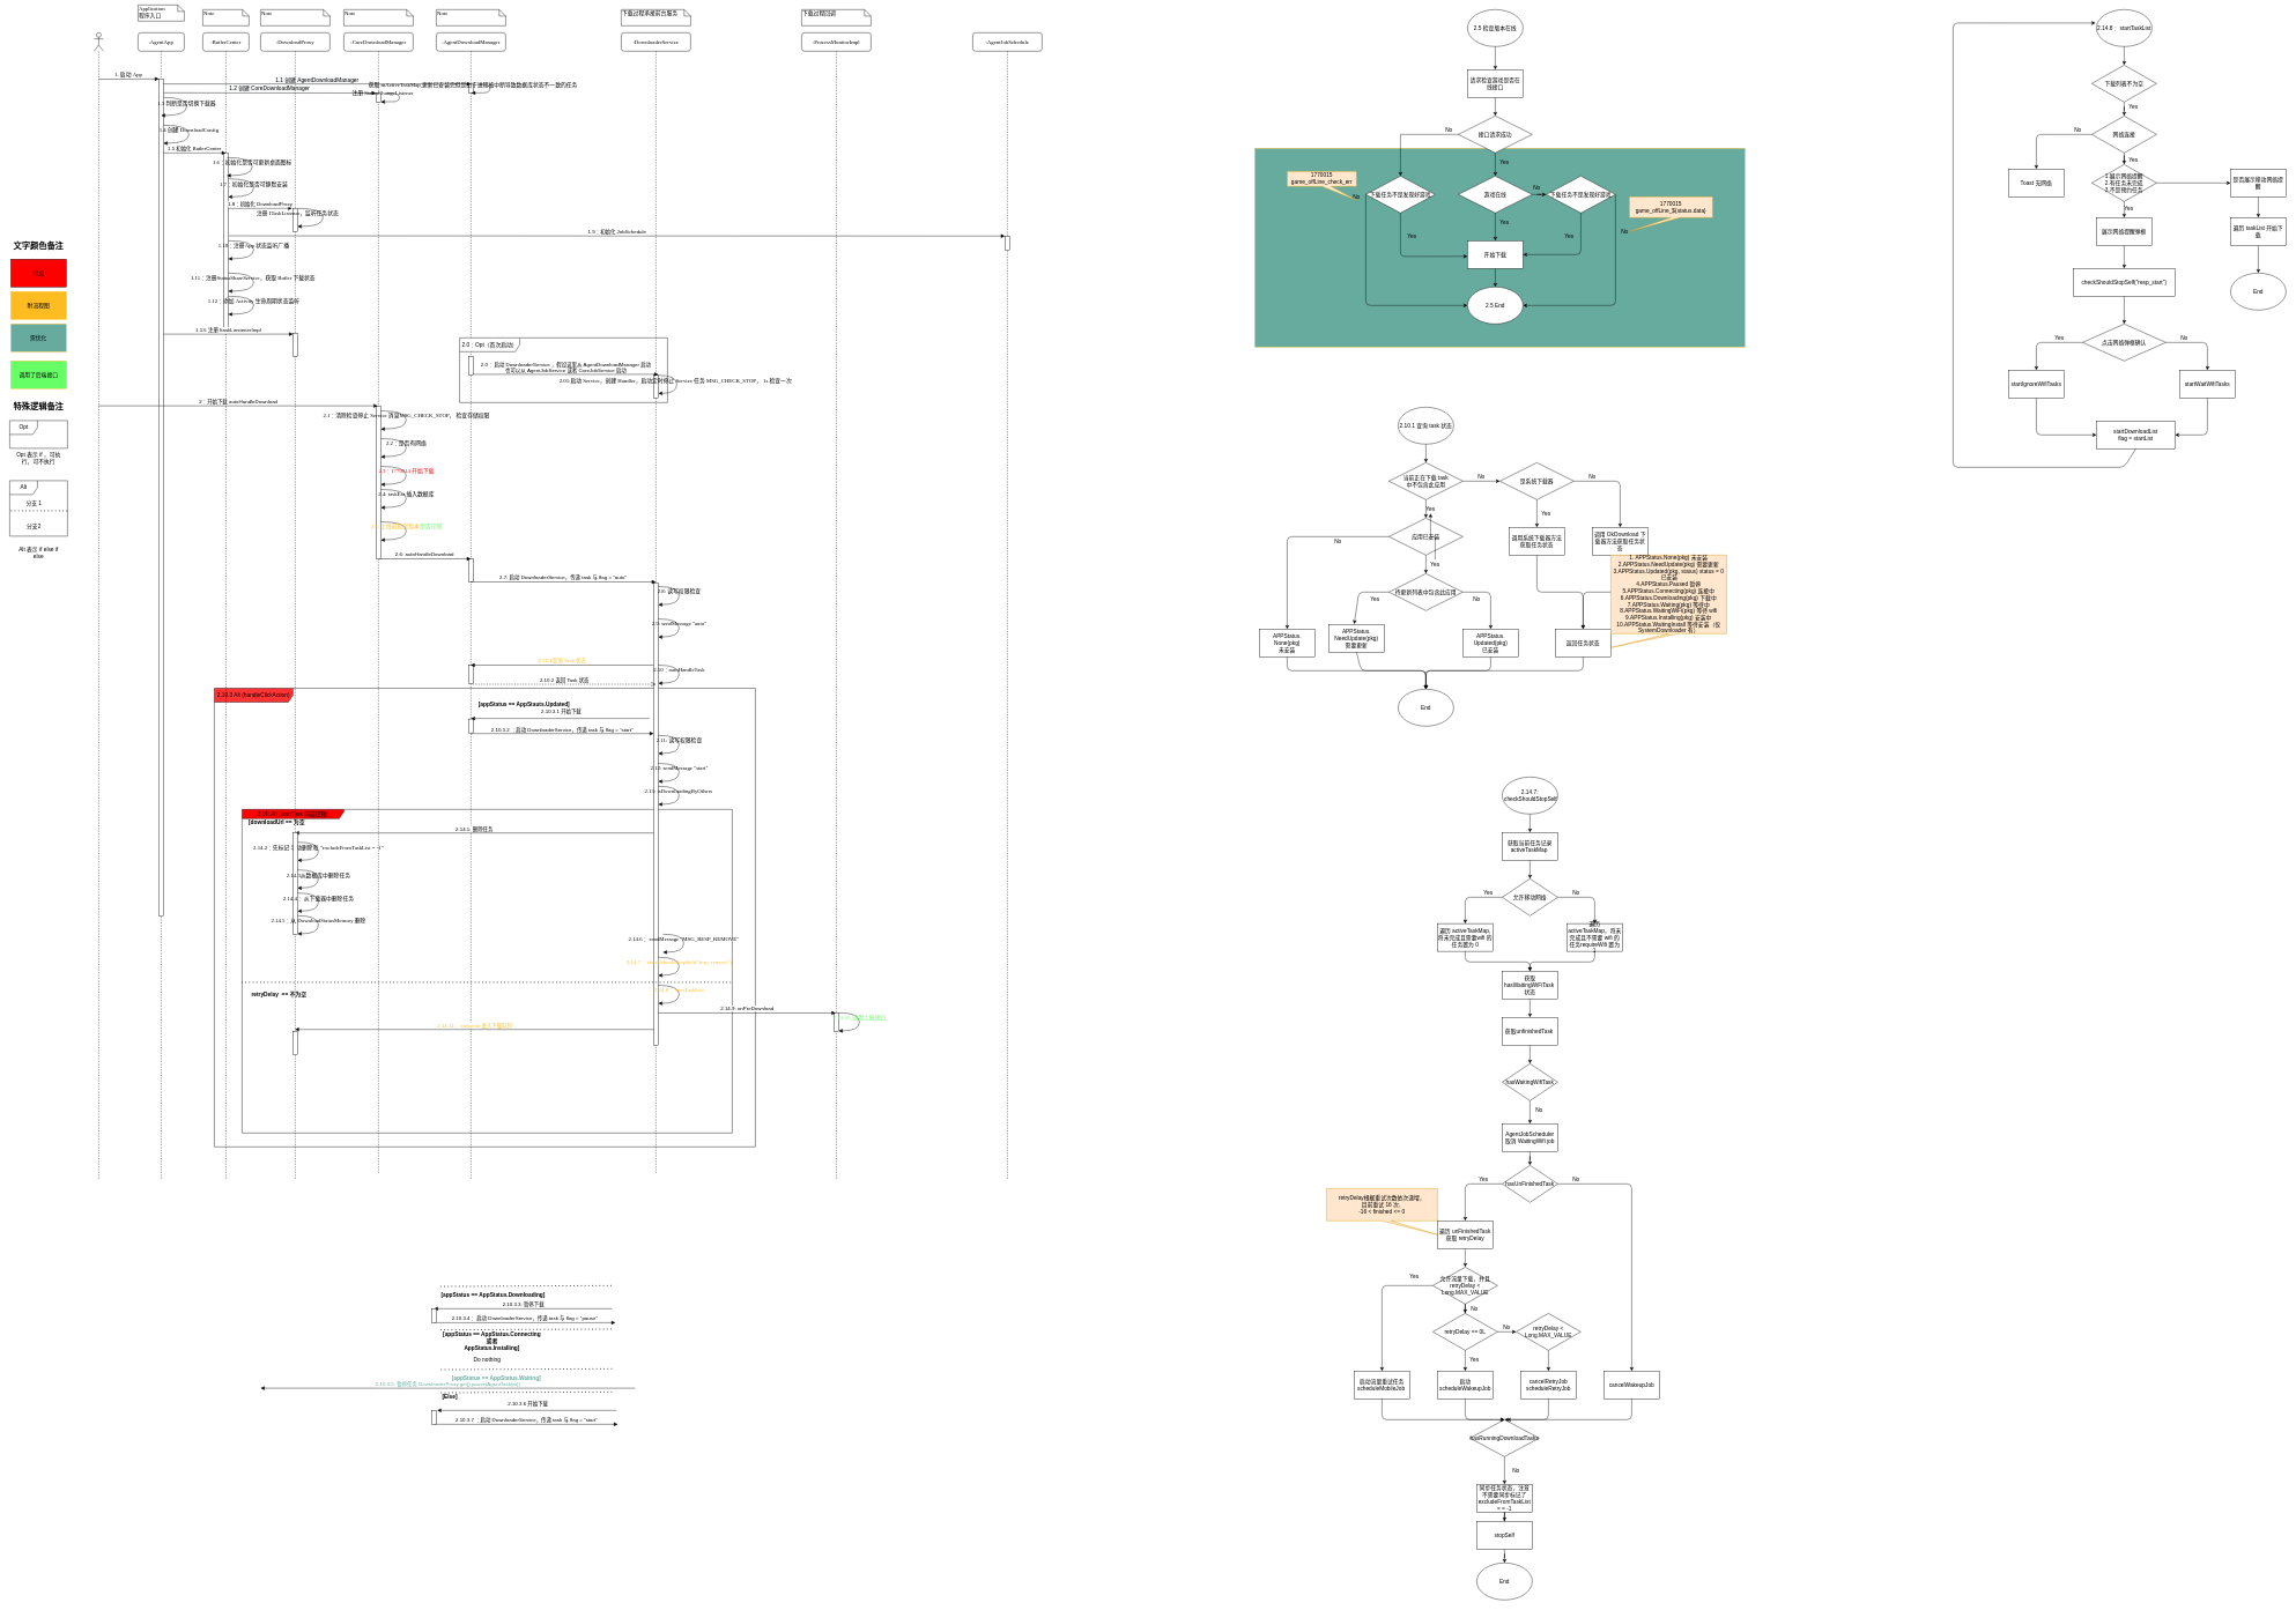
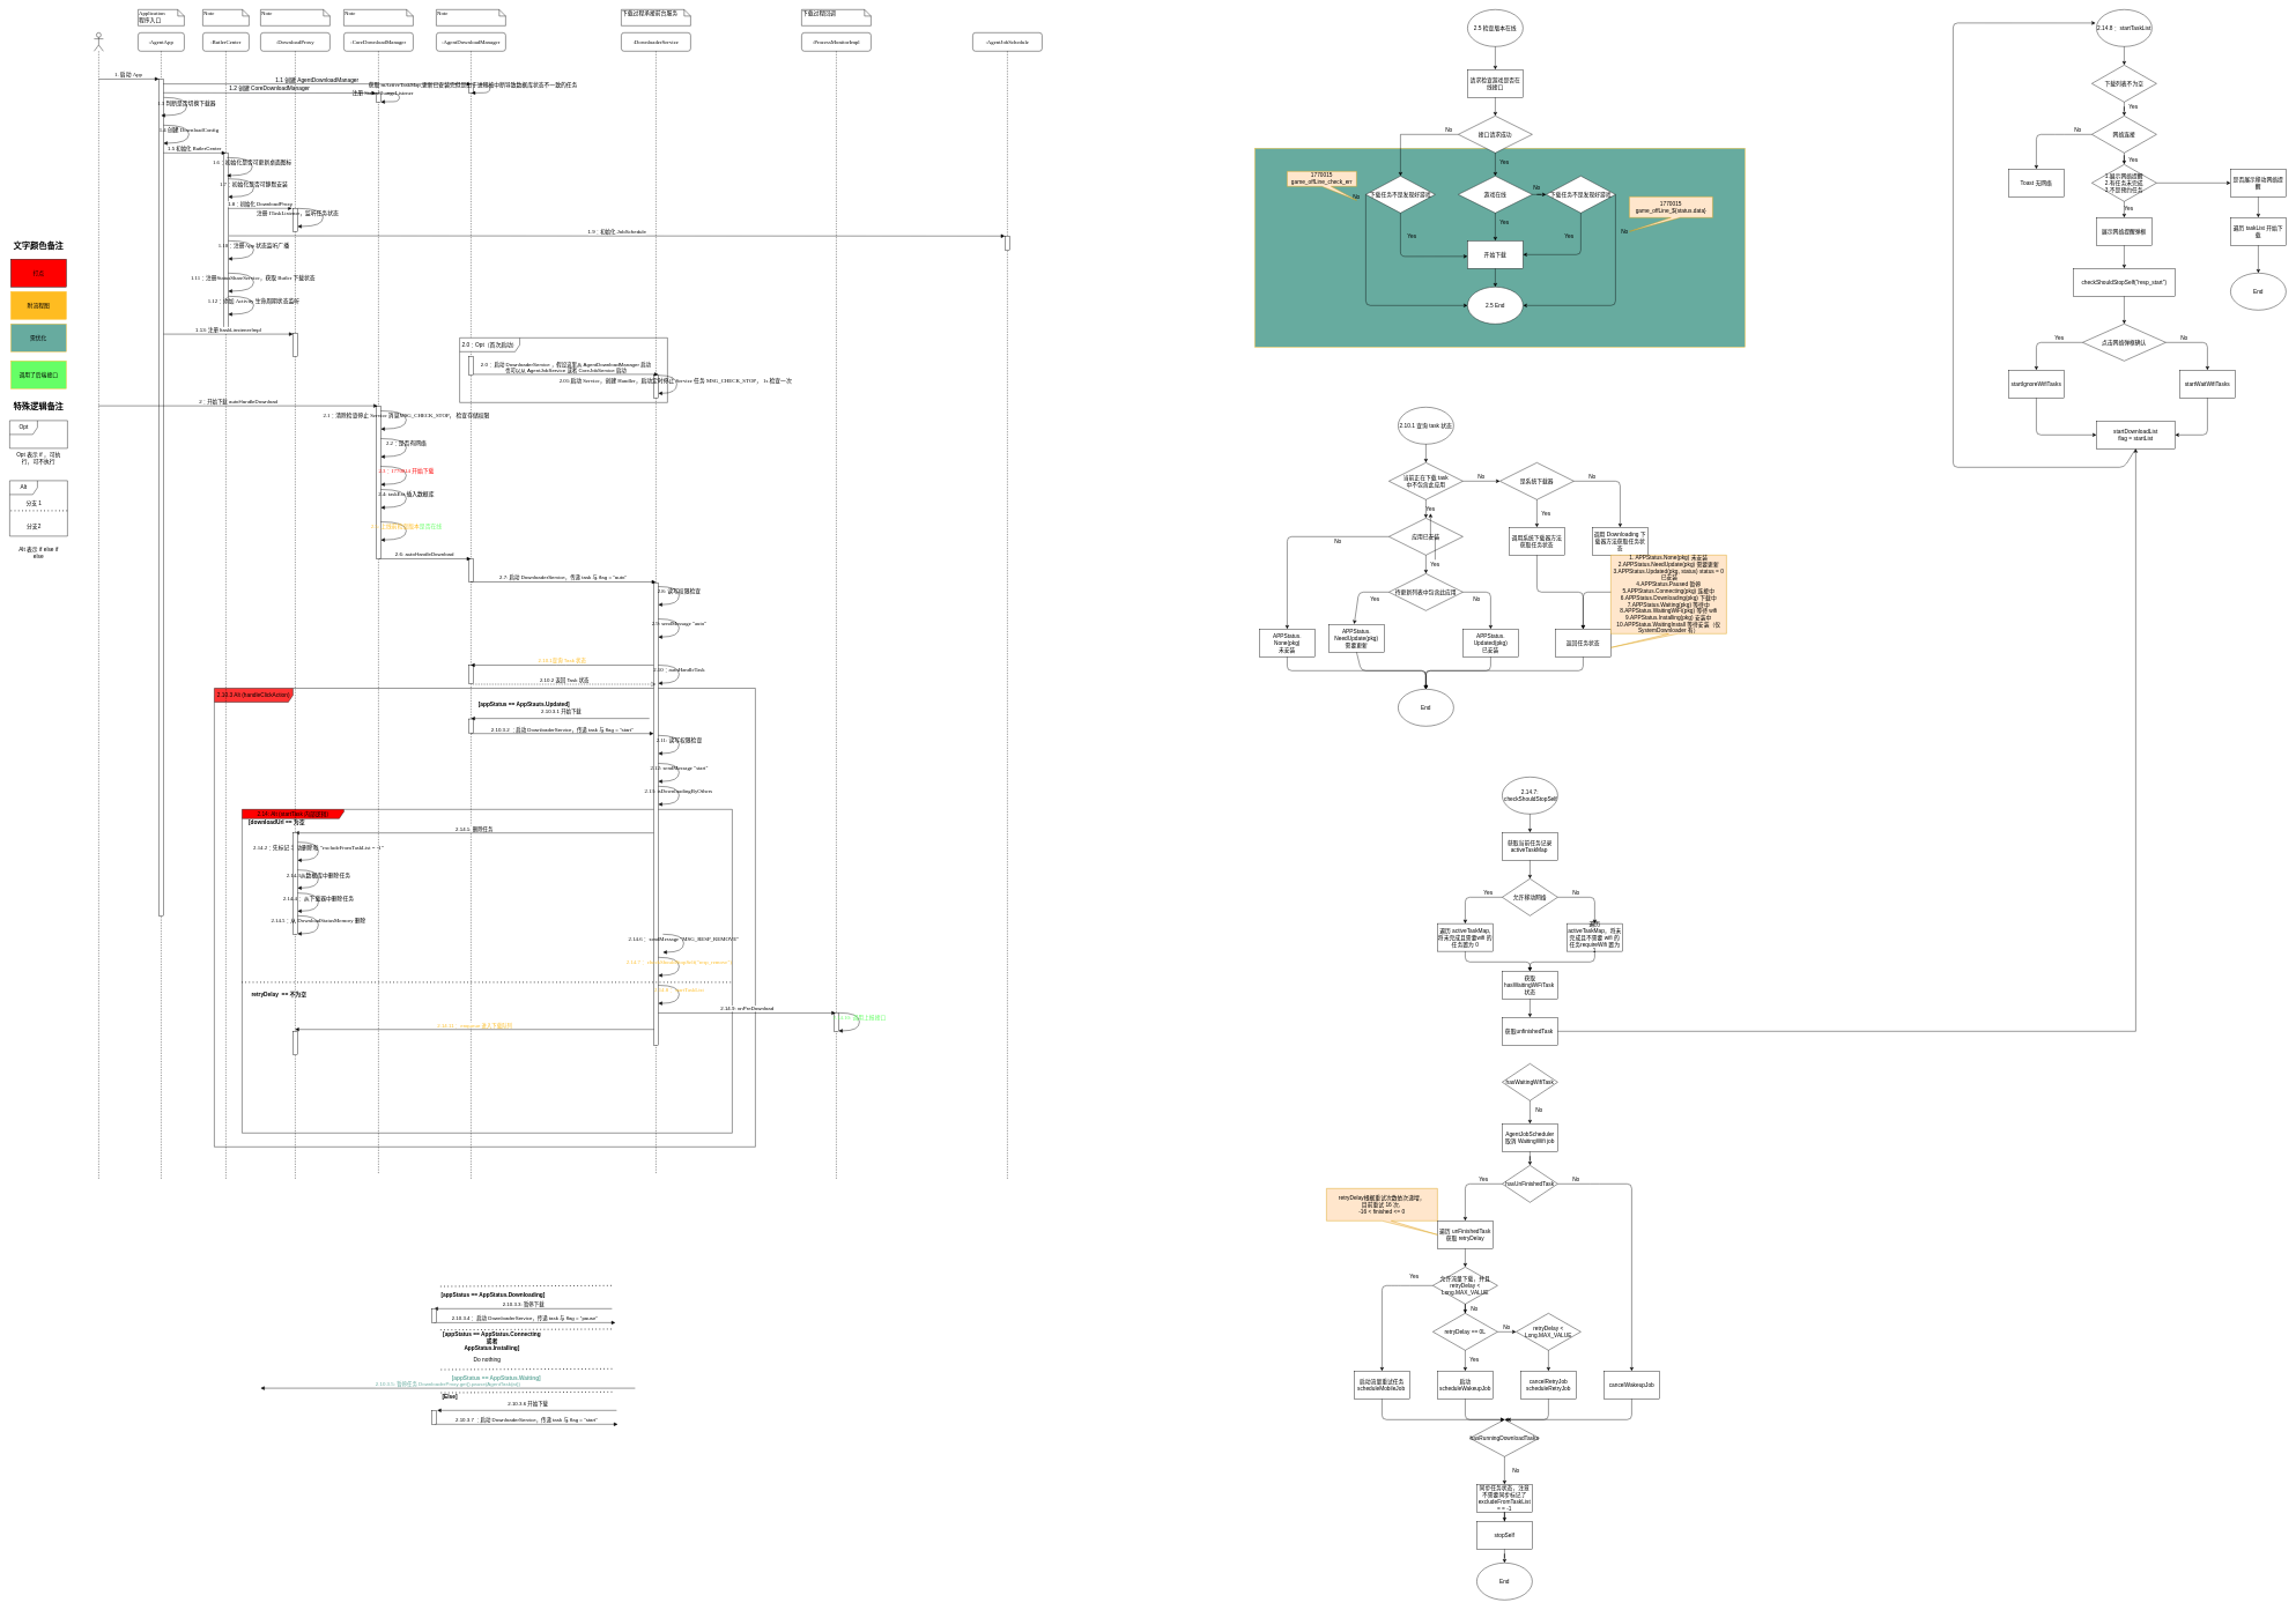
- <mxCell id="7" value="Application &lt;br&gt;程序入口" style="shape=note;whiteSpace=wrap;html=1;size=14;verticalAlign=top;align=left;spacingTop=-6;rounded=0;shadow=0;comic=0;labelBackgroundColor=none;strokeWidth=1;fontFamily=Verdana;fontSize=12" vertex="1" parent="1"><mxGeometry x="298" y="10" width="100" height="35" as="geometry" /></mxCell>
+ <mxCell id="7" value="Application &lt;br&gt;程序入口" style="shape=note;whiteSpace=wrap;html=1;size=14;verticalAlign=top;align=left;spacingTop=-6;rounded=0;shadow=0;comic=0;labelBackgroundColor=none;strokeWidth=1;fontFamily=Verdana;fontSize=12" vertex="1" parent="1"><mxGeometry x="298" y="20" width="100" height="35" as="geometry" /></mxCell>
- <mxCell id="114" value="调用 OkDownload 下载器方法获取任务状态" style="rounded=0;whiteSpace=wrap;html=1;" vertex="1" parent="88"><mxGeometry x="720" y="260" width="120" height="60" as="geometry" /></mxCell>
+ <mxCell id="114" value="调用 Downloading 下载器方法获取任务状态" style="rounded=0;whiteSpace=wrap;html=1;" vertex="1" parent="88"><mxGeometry x="720" y="260" width="120" height="60" as="geometry" /></mxCell>
- <mxCell id="199" value="" style="edgeStyle=orthogonalEdgeStyle;rounded=0;orthogonalLoop=1;jettySize=auto;html=1;strokeColor=#000000;" edge="1" parent="181" source="196" target="198"><mxGeometry as="geometry" /></mxCell>
+ <mxCell id="199" value="" style="edgeStyle=orthogonalEdgeStyle;rounded=0;orthogonalLoop=1;jettySize=auto;html=1;strokeColor=#000000;" edge="1" parent="181" source="196" target="270"><mxGeometry as="geometry" /></mxCell>
